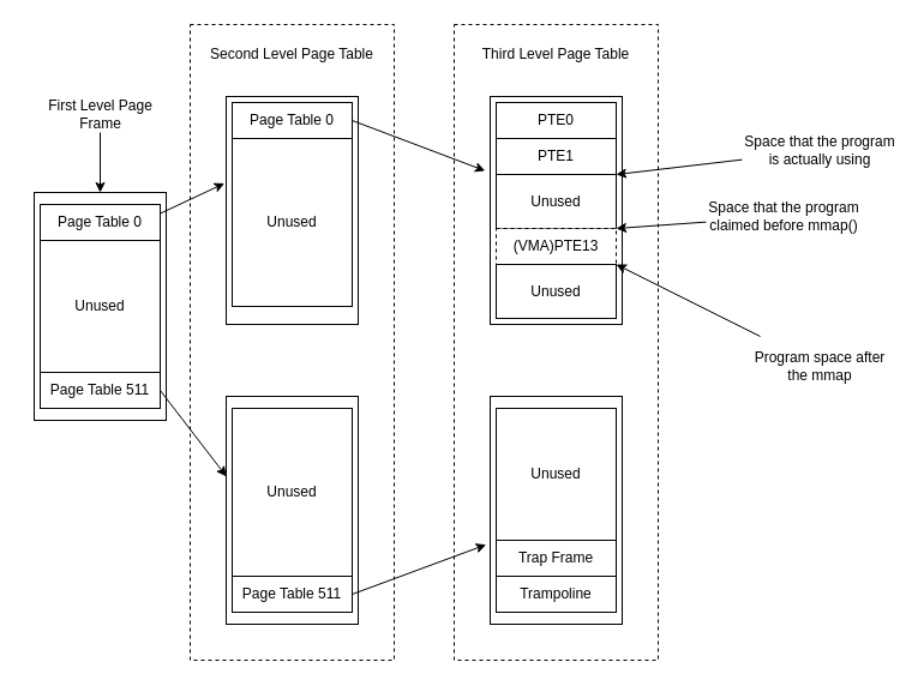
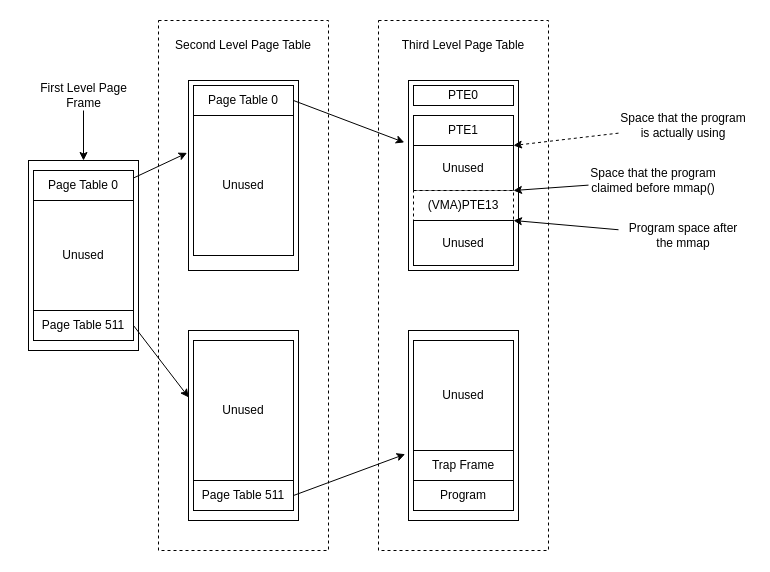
- <mxCell id="24" value="PTE0" style="rounded=0;whiteSpace=wrap;html=1;" vertex="1" parent="1"><mxGeometry x="413" y="85" width="100" height="30" as="geometry" /></mxCell>
+ <mxCell id="24" value="PTE0" style="rounded=0;whiteSpace=wrap;html=1;" vertex="1" parent="1"><mxGeometry x="413" y="85" width="100" height="20" as="geometry" /></mxCell>
- <mxCell id="32" style="edgeStyle=none;html=1;entryX=1;entryY=1;entryDx=0;entryDy=0;" edge="1" parent="1" source="33" target="28"><mxGeometry relative="1" as="geometry" /></mxCell>
+ <mxCell id="32" style="edgeStyle=none;html=1;entryX=1;entryY=1;entryDx=0;entryDy=0;dashed=1;" edge="1" parent="1" source="33" target="28"><mxGeometry relative="1" as="geometry" /></mxCell>
- <mxCell id="37" value="Program space after the mmap" style="text;html=1;strokeColor=none;fillColor=none;align=center;verticalAlign=middle;whiteSpace=wrap;rounded=0;dashed=1;" vertex="1" parent="1"><mxGeometry x="618" y="280" width="130" height="50" as="geometry" /></mxCell>
+ <mxCell id="37" value="Program space after the mmap" style="text;html=1;strokeColor=none;fillColor=none;align=center;verticalAlign=middle;whiteSpace=wrap;rounded=0;dashed=1;" vertex="1" parent="1"><mxGeometry x="618" y="210" width="130" height="50" as="geometry" /></mxCell>
- <mxCell id="26" value="Trampoline" style="rounded=0;whiteSpace=wrap;html=1;" vertex="1" parent="1"><mxGeometry x="413" y="480" width="100" height="30" as="geometry" /></mxCell>
+ <mxCell id="26" value="Program" style="rounded=0;whiteSpace=wrap;html=1;" vertex="1" parent="1"><mxGeometry x="413" y="480" width="100" height="30" as="geometry" /></mxCell>
